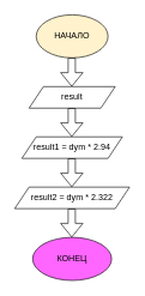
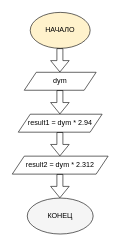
- <mxCell id="4" value="result" style="shape=parallelogram;perimeter=parallelogramPerimeter;whiteSpace=wrap;html=1;fixedSize=1;" vertex="1" parent="1"><mxGeometry x="40" y="120" width="120" height="30" as="geometry" /></mxCell>
+ <mxCell id="4" value="dym" style="shape=parallelogram;perimeter=parallelogramPerimeter;whiteSpace=wrap;html=1;fixedSize=1;" vertex="1" parent="1"><mxGeometry x="40" y="120" width="120" height="30" as="geometry" /></mxCell>
- <mxCell id="9" value="result2 = dym * 2.322" style="shape=parallelogram;perimeter=parallelogramPerimeter;whiteSpace=wrap;html=1;fixedSize=1;" vertex="1" parent="1"><mxGeometry x="20" y="260" width="160" height="30" as="geometry" /></mxCell>
+ <mxCell id="9" value="result2 = dym * 2.312" style="shape=parallelogram;perimeter=parallelogramPerimeter;whiteSpace=wrap;html=1;fixedSize=1;" vertex="1" parent="1"><mxGeometry x="20" y="260" width="160" height="30" as="geometry" /></mxCell>
- <mxCell id="3" value="КОНЕЦ" style="ellipse;whiteSpace=wrap;html=1;fillColor=#FF66FF;" vertex="1" parent="1"><mxGeometry x="45" y="330" width="110" height="60" as="geometry" /></mxCell>
+ <mxCell id="3" value="КОНЕЦ" style="ellipse;whiteSpace=wrap;html=1;fillColor=#f5f5f5;" vertex="1" parent="1"><mxGeometry x="45" y="330" width="110" height="60" as="geometry" /></mxCell>
